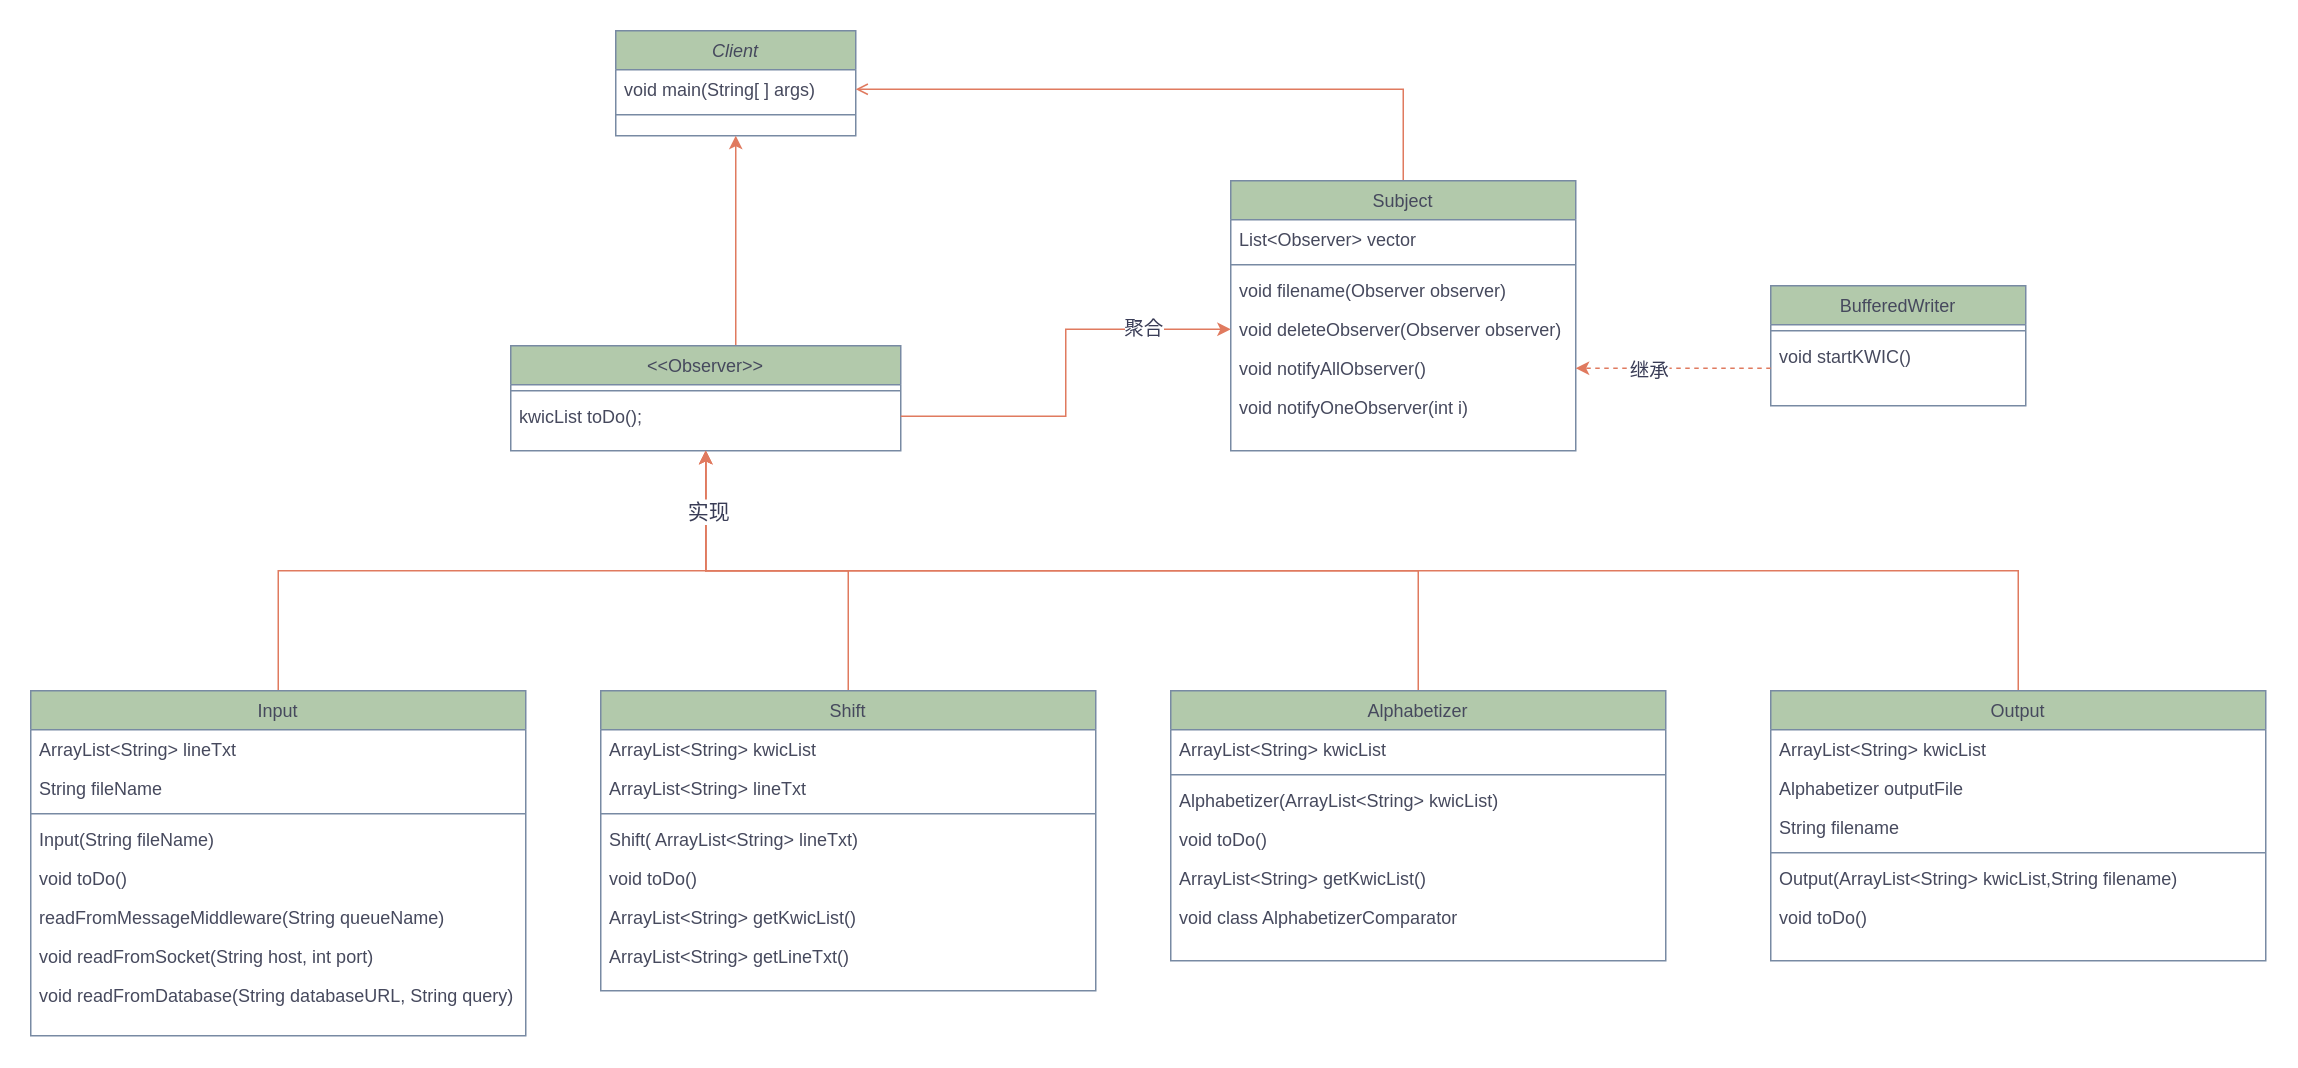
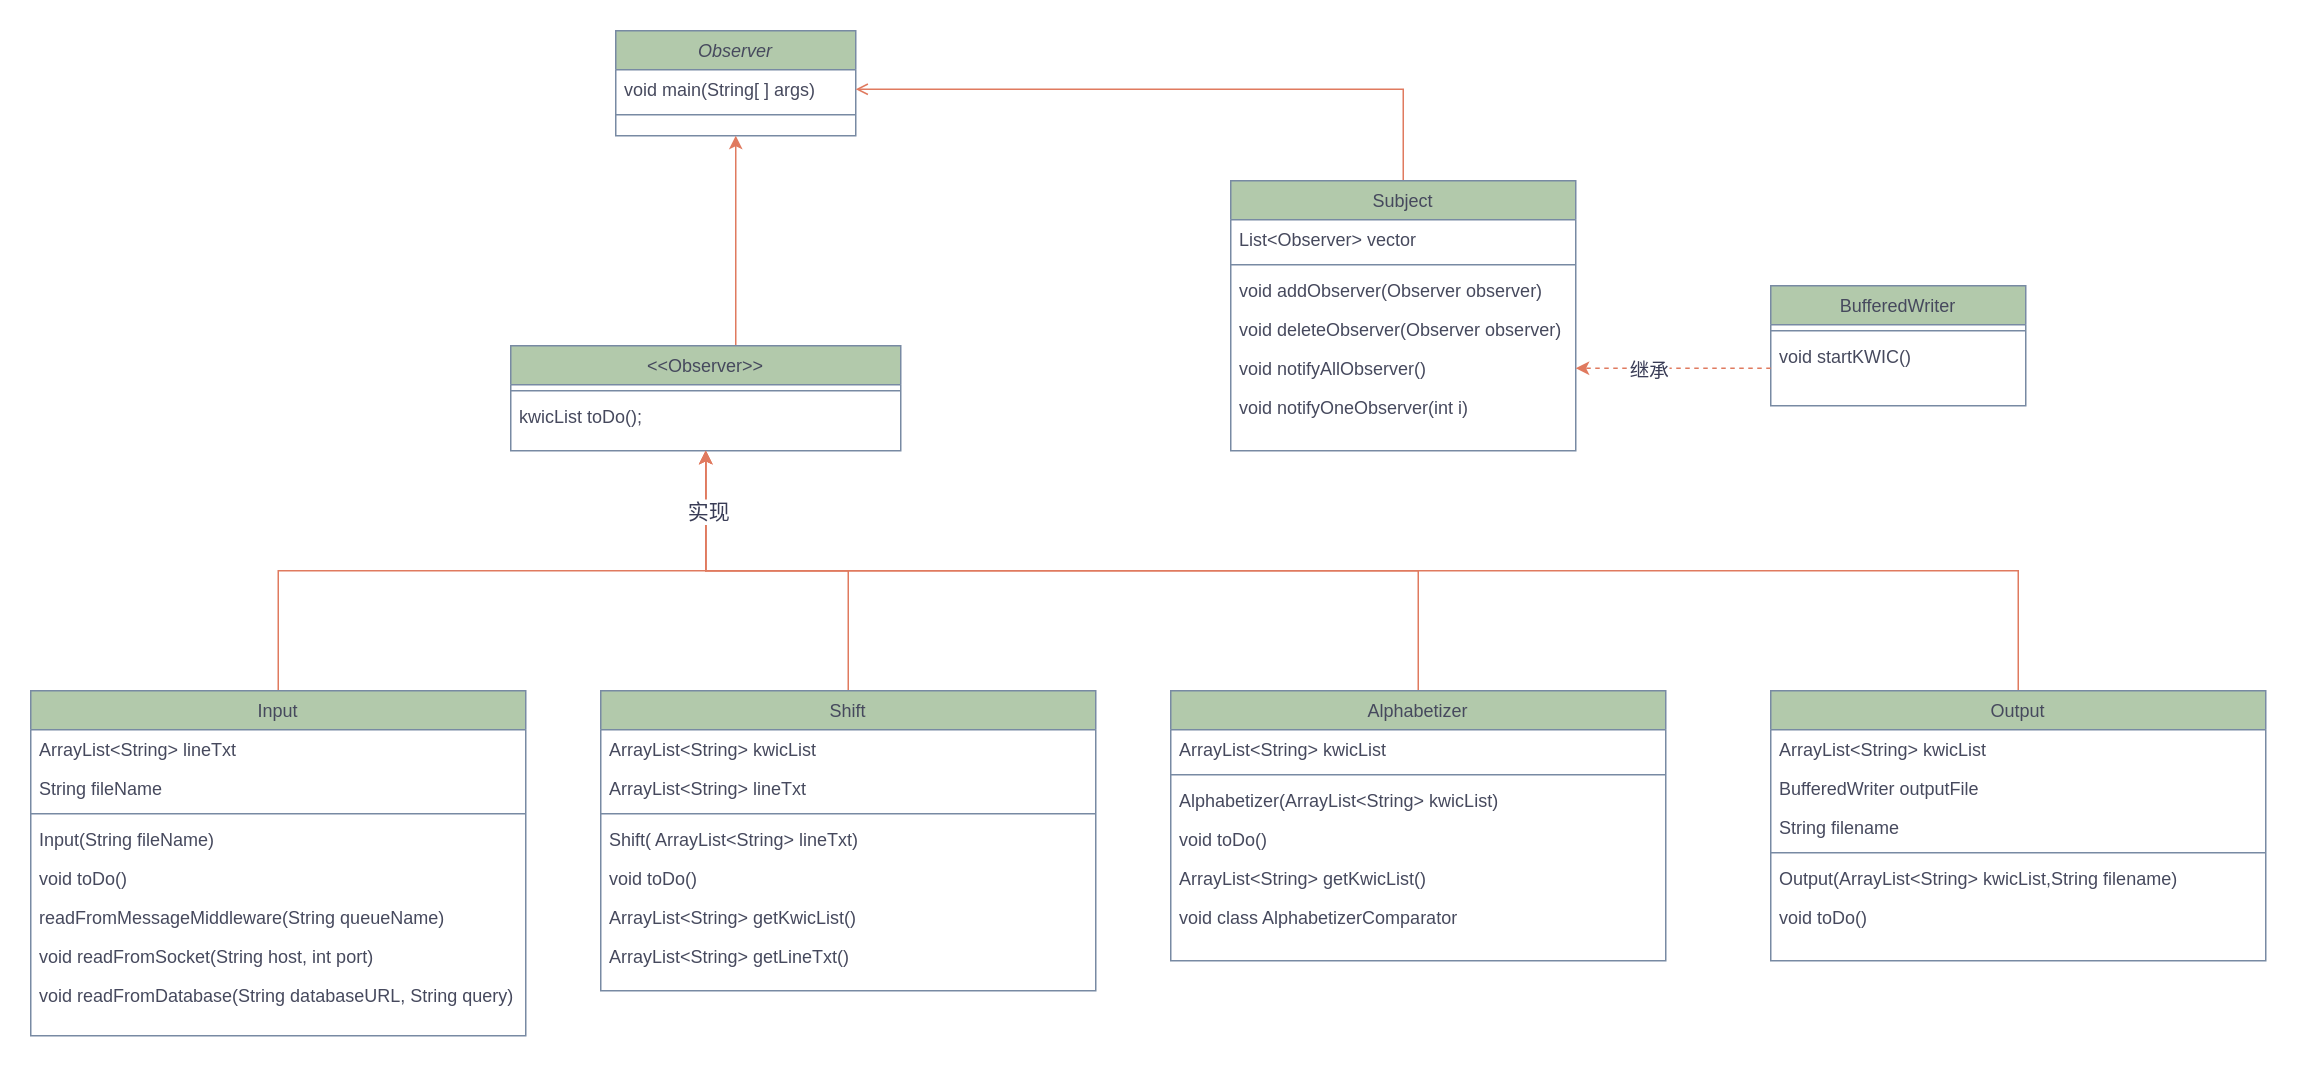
- <mxCell id="2" value="Client" style="swimlane;fontStyle=2;align=center;verticalAlign=top;childLayout=stackLayout;horizontal=1;startSize=26;horizontalStack=0;resizeParent=1;resizeLast=0;collapsible=1;marginBottom=0;rounded=0;shadow=0;strokeWidth=1;labelBackgroundColor=none;fillColor=#B2C9AB;strokeColor=#788AA3;fontColor=#46495D;" parent="1" vertex="1"><mxGeometry x="410" y="20" width="160" height="70" as="geometry"><mxRectangle x="230" y="140" width="160" height="26" as="alternateBounds" /></mxGeometry></mxCell>
+ <mxCell id="2" value="Observer" style="swimlane;fontStyle=2;align=center;verticalAlign=top;childLayout=stackLayout;horizontal=1;startSize=26;horizontalStack=0;resizeParent=1;resizeLast=0;collapsible=1;marginBottom=0;rounded=0;shadow=0;strokeWidth=1;labelBackgroundColor=none;fillColor=#B2C9AB;strokeColor=#788AA3;fontColor=#46495D;" parent="1" vertex="1"><mxGeometry x="410" y="20" width="160" height="70" as="geometry"><mxRectangle x="230" y="140" width="160" height="26" as="alternateBounds" /></mxGeometry></mxCell>
- <mxCell id="23" value="void filename(Observer observer)" style="text;align=left;verticalAlign=top;spacingLeft=4;spacingRight=4;overflow=hidden;rotatable=0;points=[[0,0.5],[1,0.5]];portConstraint=eastwest;labelBackgroundColor=none;fontColor=#46495D;" parent="20" vertex="1"><mxGeometry y="60" width="230" height="26" as="geometry" /></mxCell>
+ <mxCell id="23" value="void addObserver(Observer observer)" style="text;align=left;verticalAlign=top;spacingLeft=4;spacingRight=4;overflow=hidden;rotatable=0;points=[[0,0.5],[1,0.5]];portConstraint=eastwest;labelBackgroundColor=none;fontColor=#46495D;" parent="20" vertex="1"><mxGeometry y="60" width="230" height="26" as="geometry" /></mxCell>
- <mxCell id="56" style="edgeStyle=orthogonalEdgeStyle;rounded=0;orthogonalLoop=1;jettySize=auto;html=1;entryX=0;entryY=0.5;entryDx=0;entryDy=0;strokeColor=#E07A5F;fontColor=#393C56;fillColor=#F2CC8F;" edge="1" parent="1" source="8" target="24"><mxGeometry relative="1" as="geometry" /></mxCell>
- <mxCell id="57" value="聚合" style="edgeLabel;html=1;align=center;verticalAlign=middle;resizable=0;points=[];fontColor=#393C56;fontSize=13;" vertex="1" connectable="0" parent="56"><mxGeometry x="0.567" y="2" relative="1" as="geometry"><mxPoint x="1" as="offset" /></mxGeometry></mxCell>
- <mxCell id="39" value="Alphabetizer outputFile" style="text;align=left;verticalAlign=top;spacingLeft=4;spacingRight=4;overflow=hidden;rotatable=0;points=[[0,0.5],[1,0.5]];portConstraint=eastwest;labelBackgroundColor=none;fontColor=#46495D;" vertex="1" parent="37"><mxGeometry y="52" width="330" height="26" as="geometry" /></mxCell>
+ <mxCell id="39" value="BufferedWriter outputFile" style="text;align=left;verticalAlign=top;spacingLeft=4;spacingRight=4;overflow=hidden;rotatable=0;points=[[0,0.5],[1,0.5]];portConstraint=eastwest;labelBackgroundColor=none;fontColor=#46495D;" vertex="1" parent="37"><mxGeometry y="52" width="330" height="26" as="geometry" /></mxCell>
